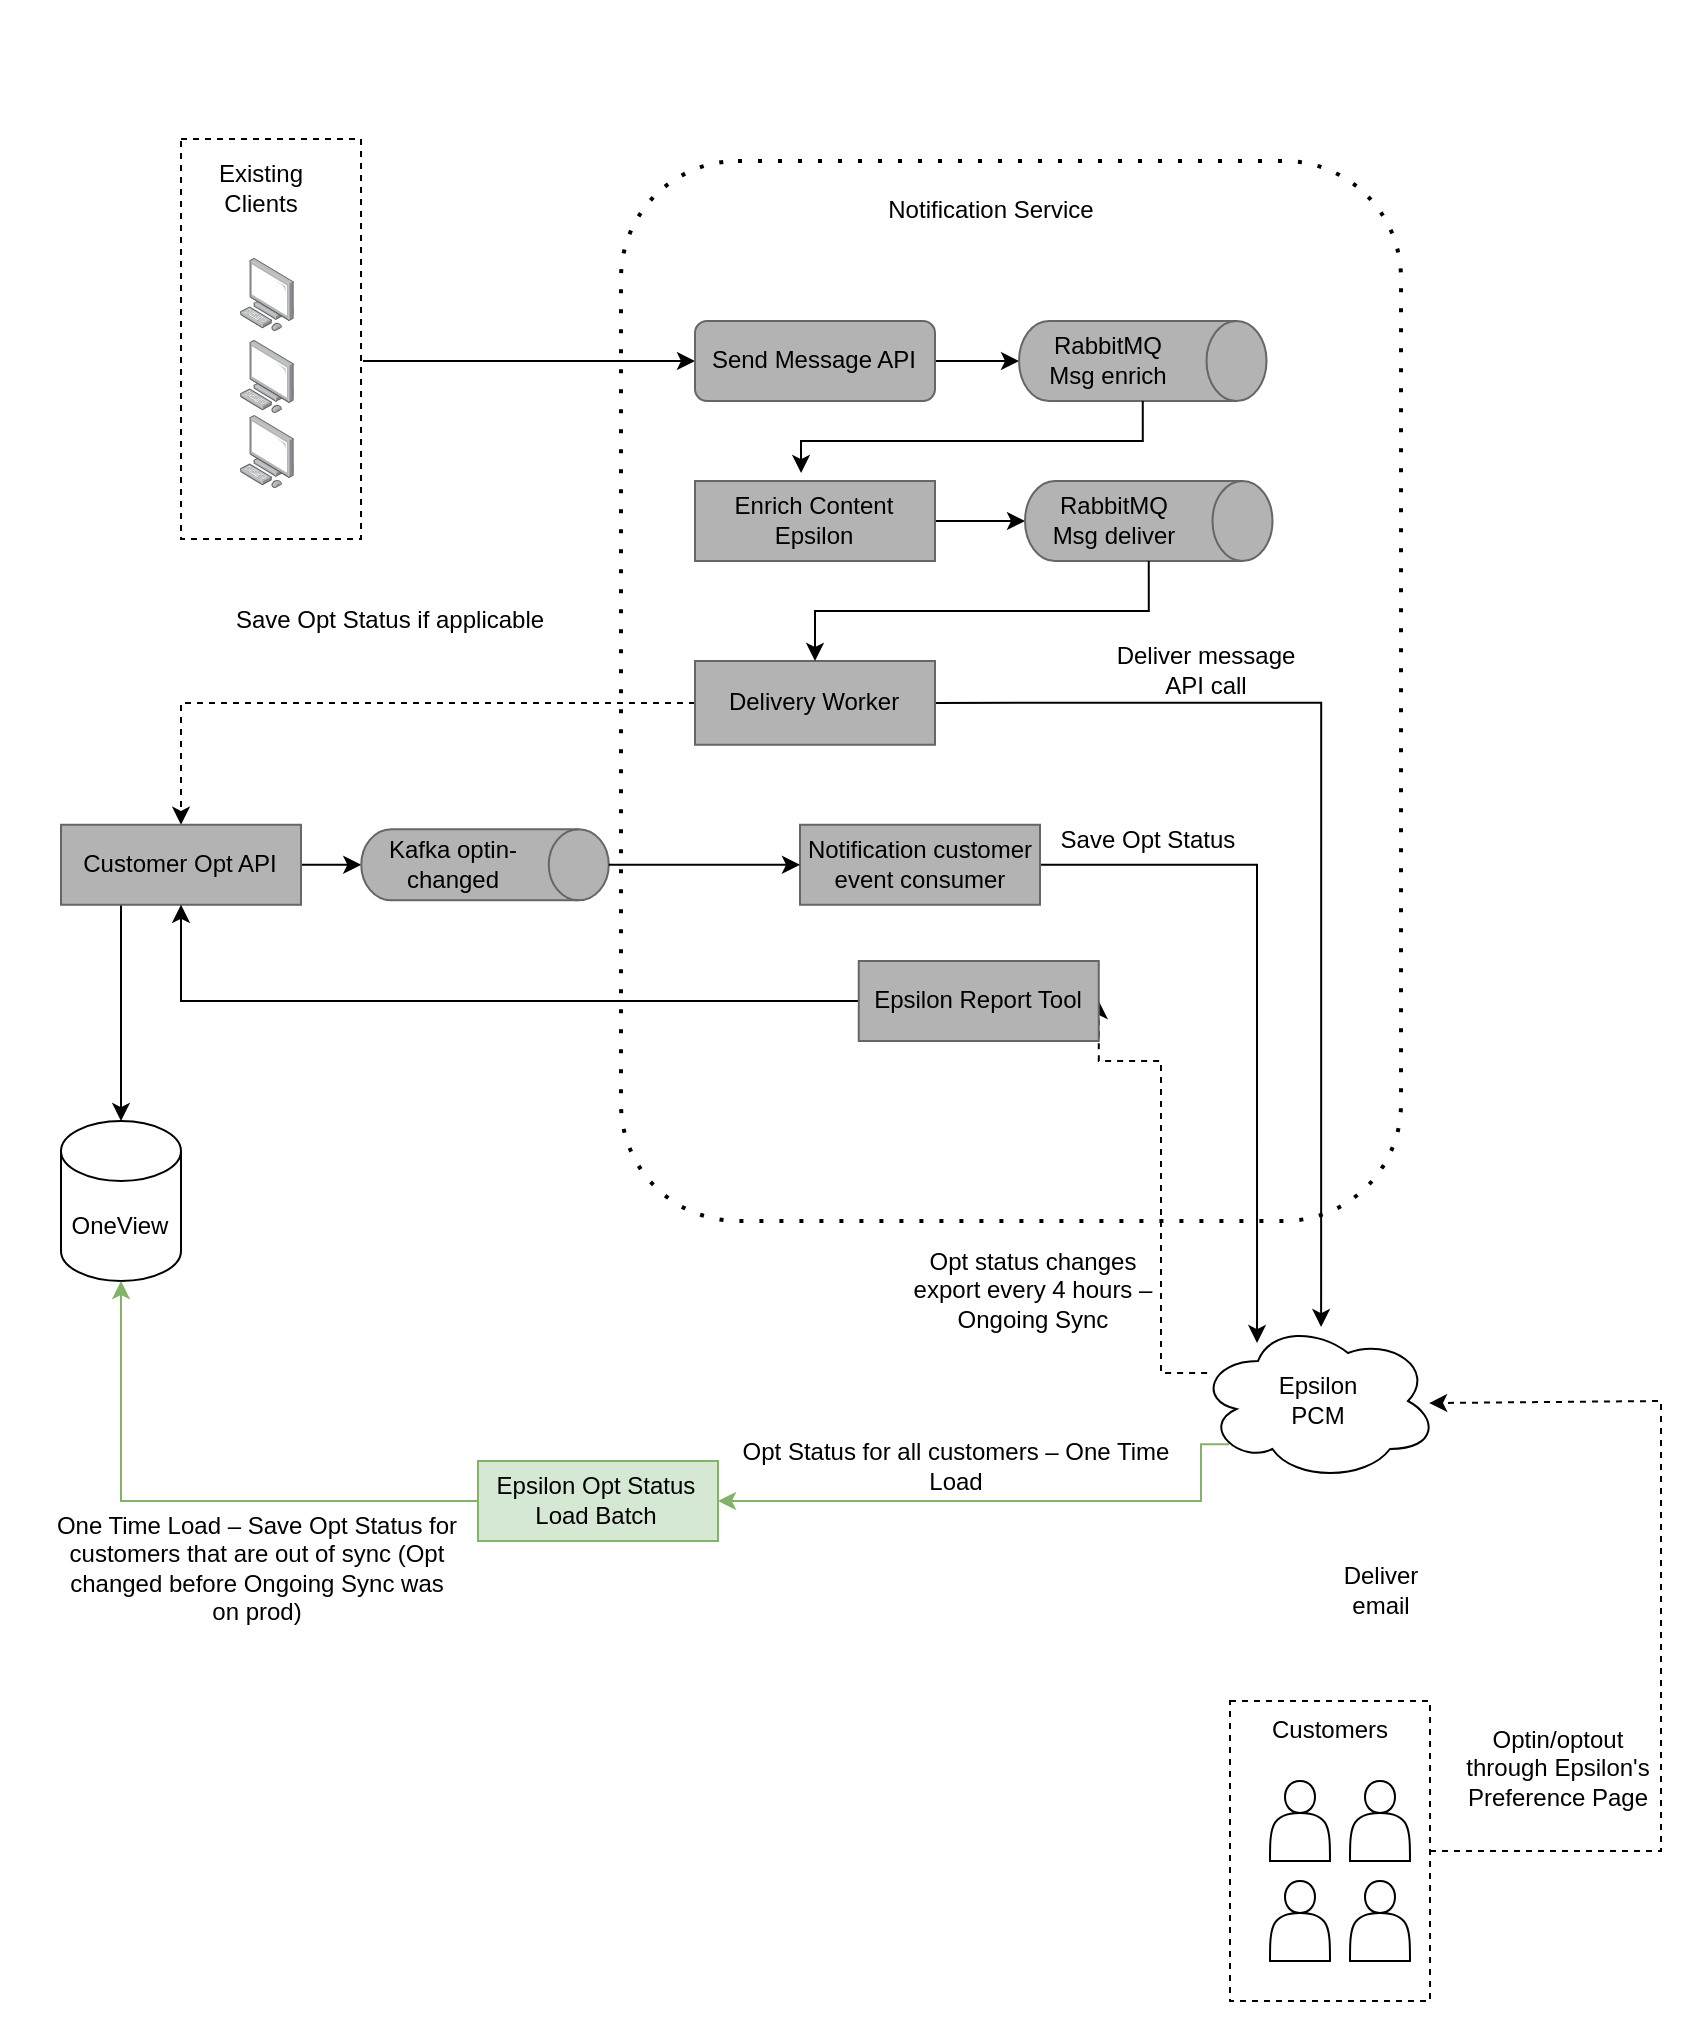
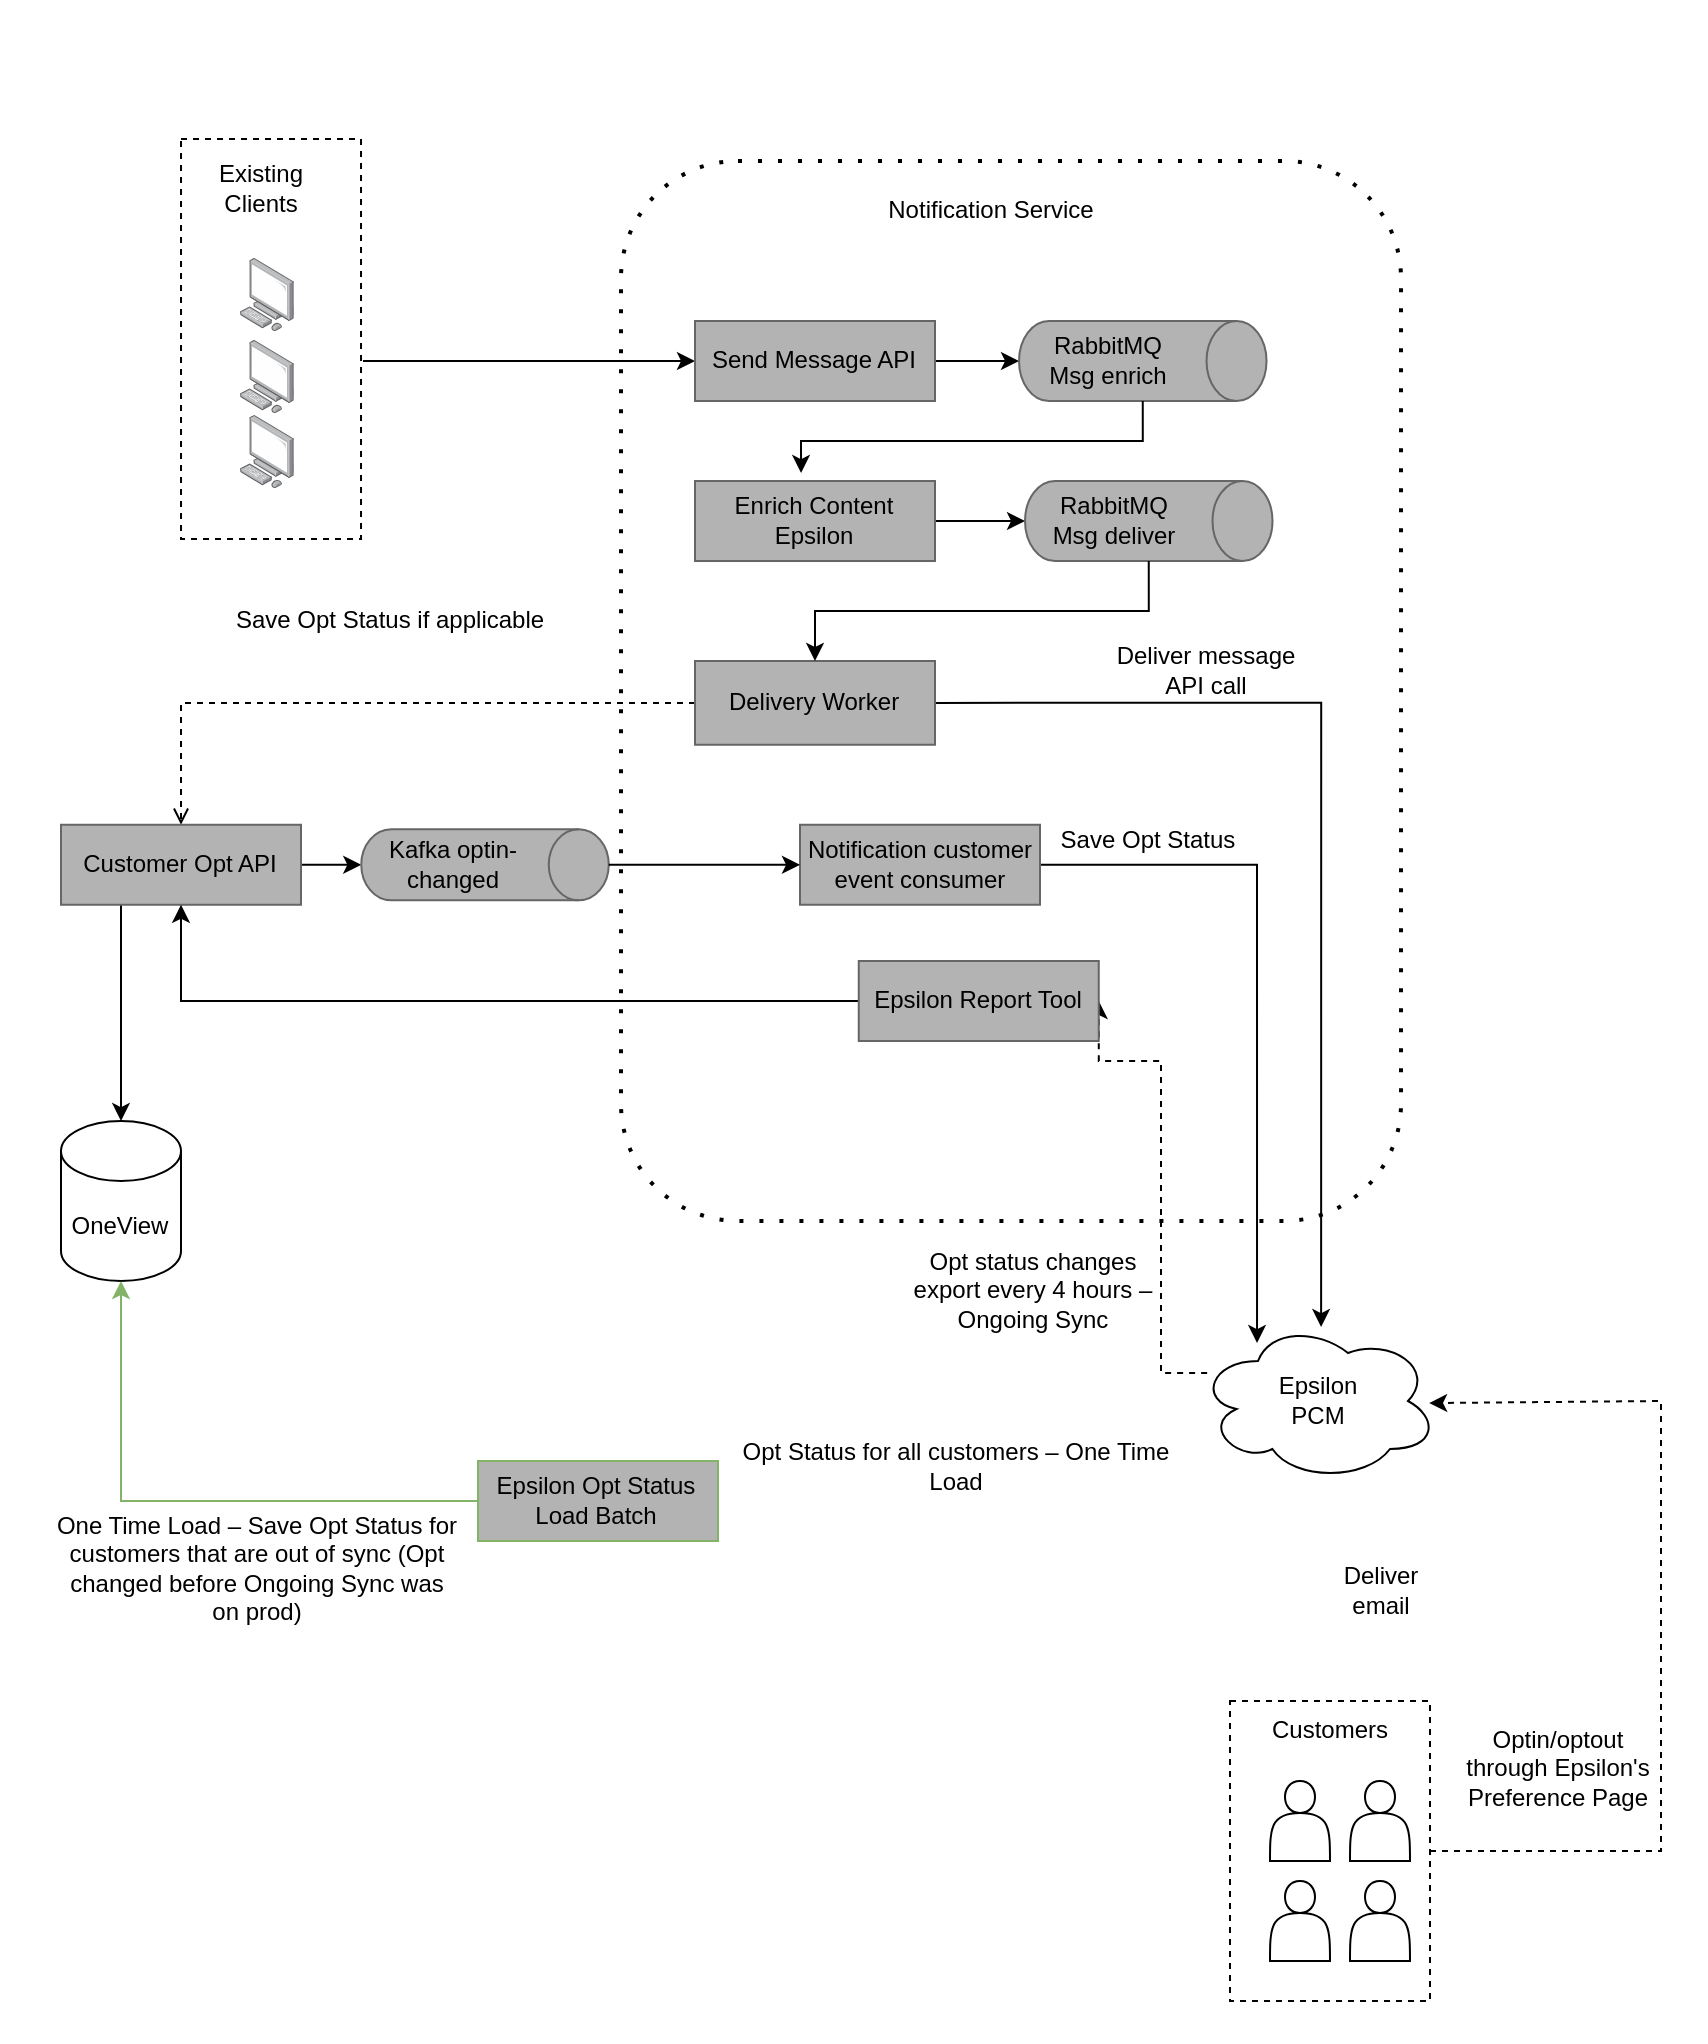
- <mxCell id="6" value="Send Message API" style="whiteSpace=wrap;html=1;fillColor=#B3B3B3;gradientColor=none;strokeColor=#666666;rounded=1;" parent="1" vertex="1"><mxGeometry x="347" y="160" width="120" height="40" as="geometry" /></mxCell>
+ <mxCell id="6" value="Send Message API" style="rounded=0;whiteSpace=wrap;html=1;fillColor=#B3B3B3;gradientColor=none;strokeColor=#666666;" parent="1" vertex="1"><mxGeometry x="347" y="160" width="120" height="40" as="geometry" /></mxCell>
- <mxCell id="15" style="edgeStyle=orthogonalEdgeStyle;rounded=0;orthogonalLoop=1;jettySize=auto;html=1;entryX=0.5;entryY=0;entryDx=0;entryDy=0;dashed=1;" parent="1" source="17" target="22" edge="1"><mxGeometry relative="1" as="geometry" /></mxCell>
+ <mxCell id="15" style="edgeStyle=orthogonalEdgeStyle;rounded=0;orthogonalLoop=1;jettySize=auto;html=1;entryX=0.5;entryY=0;entryDx=0;entryDy=0;dashed=1;endArrow=open;" parent="1" source="17" target="22" edge="1"><mxGeometry relative="1" as="geometry" /></mxCell>
- <mxCell id="59" value="Epsilon Opt Status Load Batch" style="rounded=0;whiteSpace=wrap;html=1;fillColor=#d5e8d4;strokeColor=#82b366;" vertex="1" parent="1"><mxGeometry x="238.49" y="730" width="120" height="40" as="geometry" /></mxCell>
+ <mxCell id="59" value="Epsilon Opt Status Load Batch" style="rounded=0;whiteSpace=wrap;html=1;fillColor=#b3b3b3;strokeColor=#82b366;" vertex="1" parent="1"><mxGeometry x="238.49" y="730" width="120" height="40" as="geometry" /></mxCell>
- <mxCell id="38" style="edgeStyle=orthogonalEdgeStyle;rounded=0;orthogonalLoop=1;jettySize=auto;html=1;exitX=0.13;exitY=0.77;exitDx=0;exitDy=0;exitPerimeter=0;entryX=1;entryY=0.5;entryDx=0;entryDy=0;fillColor=#d5e8d4;strokeColor=#82b366;" edge="1" parent="1" source="39" target="59"><mxGeometry relative="1" as="geometry"><Array as="points"><mxPoint x="600" y="722" /><mxPoint x="600" y="750" /></Array></mxGeometry></mxCell>
